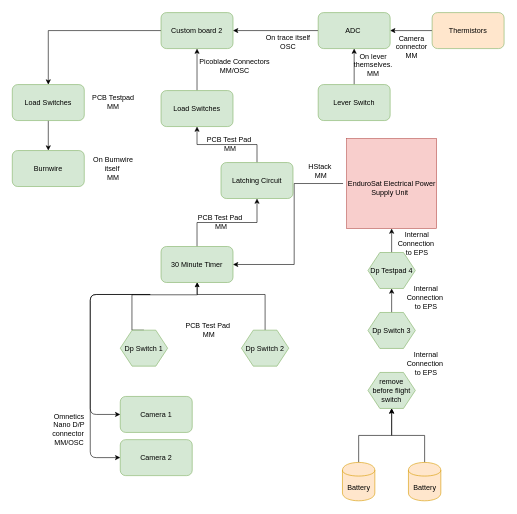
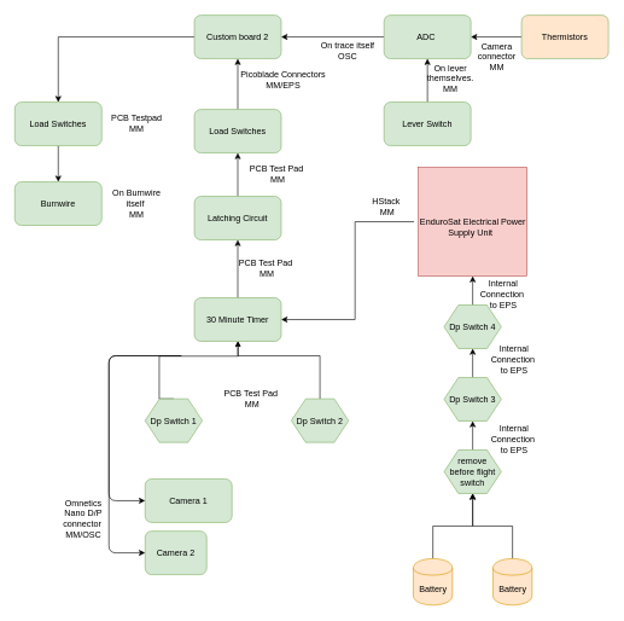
- <mxCell id="37" value="Picoblade Connectors&lt;br&gt;MM/OSC" style="text;html=1;strokeColor=none;fillColor=none;align=center;verticalAlign=middle;whiteSpace=wrap;rounded=0;" parent="1" vertex="1"><mxGeometry x="310" y="90" width="162" height="40" as="geometry" /></mxCell>
+ <mxCell id="37" value="Picoblade Connectors&lt;br&gt;MM/EPS" style="text;html=1;strokeColor=none;fillColor=none;align=center;verticalAlign=middle;whiteSpace=wrap;rounded=0;" parent="1" vertex="1"><mxGeometry x="310" y="90" width="162" height="40" as="geometry" /></mxCell>
- <mxCell id="24" value="Latching Circuit" style="rounded=1;whiteSpace=wrap;html=1;fillColor=#d5e8d4;strokeColor=#82b366;" parent="1" vertex="1"><mxGeometry x="368" y="270" width="120" height="60" as="geometry" /></mxCell>
+ <mxCell id="24" value="Latching Circuit" style="rounded=1;whiteSpace=wrap;html=1;fillColor=#d5e8d4;strokeColor=#82b366;" parent="1" vertex="1"><mxGeometry x="268" y="270" width="120" height="60" as="geometry" /></mxCell>
- <mxCell id="15" value="Dp Testpad 4" style="shape=hexagon;perimeter=hexagonPerimeter2;whiteSpace=wrap;html=1;fillColor=#d5e8d4;strokeColor=#82b366;" parent="1" vertex="1"><mxGeometry x="613" y="420" width="79" height="60" as="geometry" /></mxCell>
+ <mxCell id="15" value="Dp Switch 4" style="shape=hexagon;perimeter=hexagonPerimeter2;whiteSpace=wrap;html=1;fillColor=#d5e8d4;strokeColor=#82b366;" parent="1" vertex="1"><mxGeometry x="613" y="420" width="79" height="60" as="geometry" /></mxCell>
+ <mxCell id="12" style="edgeStyle=orthogonalEdgeStyle;rounded=0;orthogonalLoop=1;jettySize=auto;html=1;exitX=0.5;exitY=0;exitDx=0;exitDy=0;entryX=0.5;entryY=1;entryDx=0;entryDy=0;" parent="1" source="13" target="11" edge="1"><mxGeometry relative="1" as="geometry" /></mxCell>
- <mxCell id="30" value="Camera 2" style="rounded=1;whiteSpace=wrap;html=1;fillColor=#d5e8d4;strokeColor=#82b366;" parent="1" vertex="1"><mxGeometry x="200" y="732" width="120" height="60" as="geometry" /></mxCell>
+ <mxCell id="30" value="Camera 2" style="rounded=1;whiteSpace=wrap;html=1;fillColor=#d5e8d4;strokeColor=#82b366;" parent="1" vertex="1"><mxGeometry x="200" y="732" width="85" height="60" as="geometry" /></mxCell>
